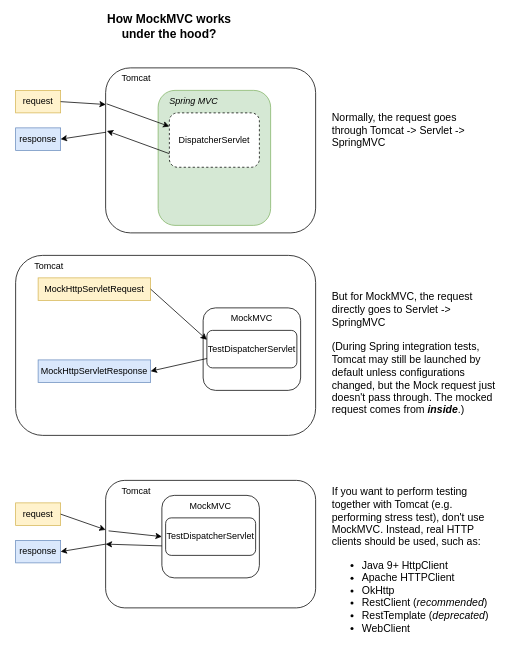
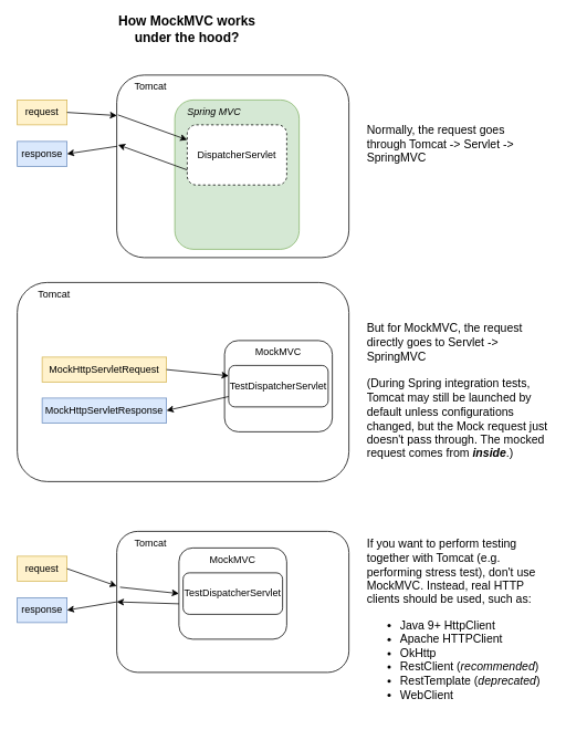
- <mxCell id="9" value="MockHttpServletRequest" style="text;html=1;align=center;verticalAlign=middle;whiteSpace=wrap;rounded=0;fillColor=#fff2cc;strokeColor=#d6b656;" parent="1" vertex="1"><mxGeometry x="50" y="370" width="150" height="30" as="geometry" /></mxCell>
+ <mxCell id="9" value="MockHttpServletRequest" style="text;html=1;align=center;verticalAlign=middle;whiteSpace=wrap;rounded=0;fillColor=#fff2cc;strokeColor=#d6b656;" parent="1" vertex="1"><mxGeometry x="50" y="430" width="150" height="30" as="geometry" /></mxCell>
